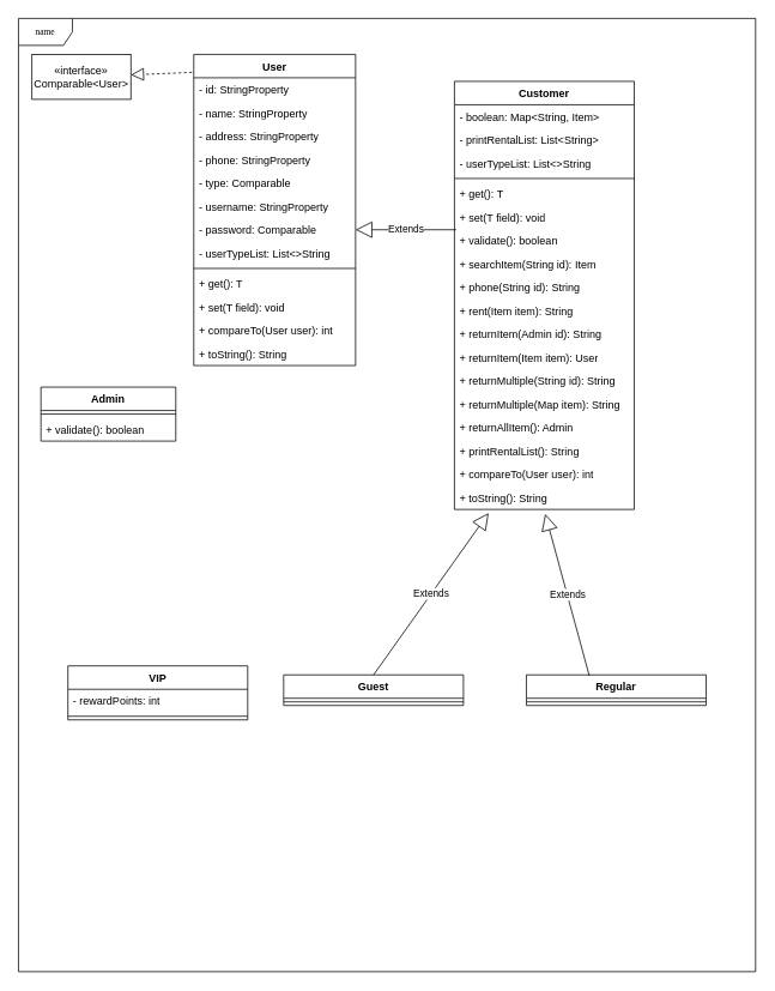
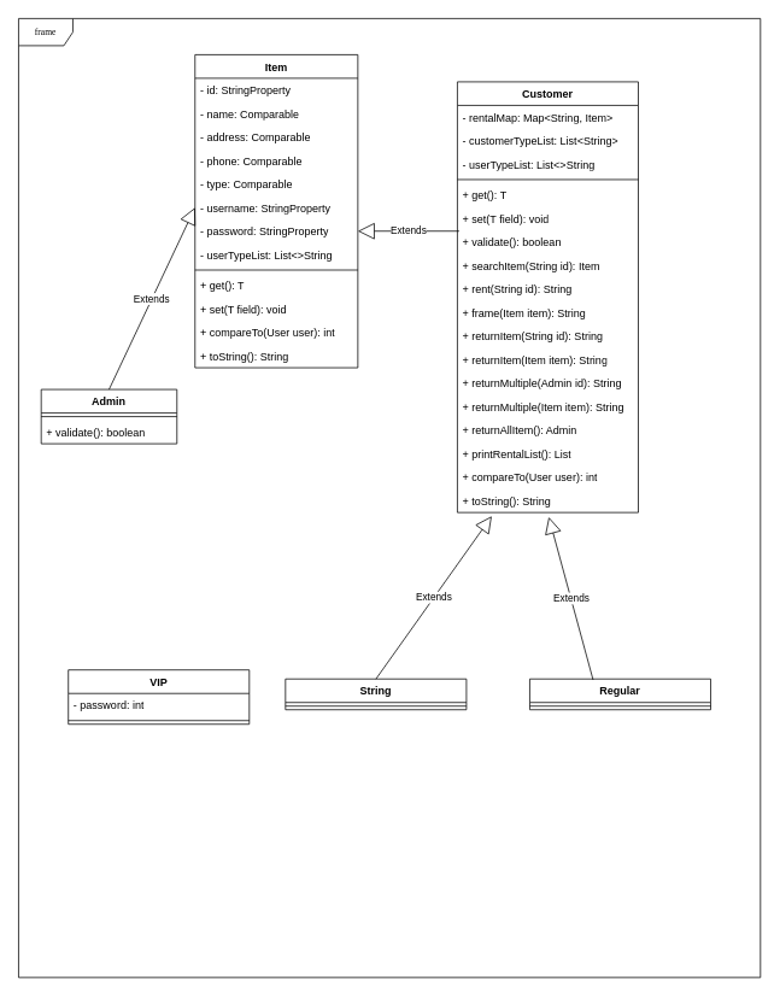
- <mxCell id="2" value="name" style="shape=umlFrame;whiteSpace=wrap;html=1;rounded=0;shadow=0;comic=0;labelBackgroundColor=none;strokeWidth=1;fontFamily=Verdana;fontSize=10;align=center;" vertex="1" parent="1"><mxGeometry x="20" y="20" width="820" height="1060" as="geometry" /></mxCell>
+ <mxCell id="2" value="frame" style="shape=umlFrame;whiteSpace=wrap;html=1;rounded=0;shadow=0;comic=0;labelBackgroundColor=none;strokeWidth=1;fontFamily=Verdana;fontSize=10;align=center;" vertex="1" parent="1"><mxGeometry x="20" y="20" width="820" height="1060" as="geometry" /></mxCell>
- <mxCell id="4" value="User" style="swimlane;fontStyle=1;align=center;verticalAlign=top;childLayout=stackLayout;horizontal=1;startSize=26;horizontalStack=0;resizeParent=1;resizeParentMax=0;resizeLast=0;collapsible=1;marginBottom=0;whiteSpace=wrap;html=1;" vertex="1" parent="1"><mxGeometry x="215" y="60" width="180" height="346" as="geometry" /></mxCell>
+ <mxCell id="4" value="Item" style="swimlane;fontStyle=1;align=center;verticalAlign=top;childLayout=stackLayout;horizontal=1;startSize=26;horizontalStack=0;resizeParent=1;resizeParentMax=0;resizeLast=0;collapsible=1;marginBottom=0;whiteSpace=wrap;html=1;" vertex="1" parent="1"><mxGeometry x="215" y="60" width="180" height="346" as="geometry" /></mxCell>
- <mxCell id="18" value="" style="endArrow=block;dashed=1;endFill=0;endSize=12;html=1;rounded=0;exitX=-0.011;exitY=-0.231;exitDx=0;exitDy=0;exitPerimeter=0;" edge="1" parent="1" source="5" target="3"><mxGeometry width="160" relative="1" as="geometry"><mxPoint x="80" y="600" as="sourcePoint" /><mxPoint x="240" y="600" as="targetPoint" /></mxGeometry></mxCell>
- <mxCell id="3" value="«interface»&lt;br&gt;Comparable&amp;lt;User&amp;gt;" style="html=1;whiteSpace=wrap;" vertex="1" parent="1"><mxGeometry x="35" y="60" width="110" height="50" as="geometry" /></mxCell>
- <mxCell id="6" value="- name: StringProperty" style="text;html=1;strokeColor=none;fillColor=none;align=left;verticalAlign=top;spacingLeft=4;spacingRight=4;whiteSpace=wrap;overflow=hidden;rotatable=0;points=[[0,0.5],[1,0.5]];portConstraint=eastwest;" vertex="1" parent="4"><mxGeometry y="52" width="180" height="26" as="geometry" /></mxCell>
+ <mxCell id="6" value="- name: Comparable" style="text;html=1;strokeColor=none;fillColor=none;align=left;verticalAlign=top;spacingLeft=4;spacingRight=4;whiteSpace=wrap;overflow=hidden;rotatable=0;points=[[0,0.5],[1,0.5]];portConstraint=eastwest;" vertex="1" parent="4"><mxGeometry y="52" width="180" height="26" as="geometry" /></mxCell>
- <mxCell id="20" value="- boolean: Map&amp;lt;String, Item&amp;gt;" style="text;html=1;strokeColor=none;fillColor=none;align=left;verticalAlign=top;spacingLeft=4;spacingRight=4;whiteSpace=wrap;overflow=hidden;rotatable=0;points=[[0,0.5],[1,0.5]];portConstraint=eastwest;" vertex="1" parent="19"><mxGeometry y="26" width="200" height="26" as="geometry" /></mxCell>
+ <mxCell id="20" value="- rentalMap: Map&amp;lt;String, Item&amp;gt;" style="text;html=1;strokeColor=none;fillColor=none;align=left;verticalAlign=top;spacingLeft=4;spacingRight=4;whiteSpace=wrap;overflow=hidden;rotatable=0;points=[[0,0.5],[1,0.5]];portConstraint=eastwest;" vertex="1" parent="19"><mxGeometry y="26" width="200" height="26" as="geometry" /></mxCell>
- <mxCell id="7" value="- address: StringProperty" style="text;html=1;strokeColor=none;fillColor=none;align=left;verticalAlign=top;spacingLeft=4;spacingRight=4;whiteSpace=wrap;overflow=hidden;rotatable=0;points=[[0,0.5],[1,0.5]];portConstraint=eastwest;" vertex="1" parent="4"><mxGeometry y="78" width="180" height="26" as="geometry" /></mxCell>
+ <mxCell id="7" value="- address: Comparable" style="text;html=1;strokeColor=none;fillColor=none;align=left;verticalAlign=top;spacingLeft=4;spacingRight=4;whiteSpace=wrap;overflow=hidden;rotatable=0;points=[[0,0.5],[1,0.5]];portConstraint=eastwest;" vertex="1" parent="4"><mxGeometry y="78" width="180" height="26" as="geometry" /></mxCell>
- <mxCell id="21" value="- printRentalList: List&amp;lt;String&amp;gt;" style="text;html=1;strokeColor=none;fillColor=none;align=left;verticalAlign=top;spacingLeft=4;spacingRight=4;whiteSpace=wrap;overflow=hidden;rotatable=0;points=[[0,0.5],[1,0.5]];portConstraint=eastwest;" vertex="1" parent="19"><mxGeometry y="52" width="200" height="26" as="geometry" /></mxCell>
+ <mxCell id="21" value="- customerTypeList: List&amp;lt;String&amp;gt;" style="text;html=1;strokeColor=none;fillColor=none;align=left;verticalAlign=top;spacingLeft=4;spacingRight=4;whiteSpace=wrap;overflow=hidden;rotatable=0;points=[[0,0.5],[1,0.5]];portConstraint=eastwest;" vertex="1" parent="19"><mxGeometry y="52" width="200" height="26" as="geometry" /></mxCell>
- <mxCell id="8" value="- phone: StringProperty" style="text;html=1;strokeColor=none;fillColor=none;align=left;verticalAlign=top;spacingLeft=4;spacingRight=4;whiteSpace=wrap;overflow=hidden;rotatable=0;points=[[0,0.5],[1,0.5]];portConstraint=eastwest;" vertex="1" parent="4"><mxGeometry y="104" width="180" height="26" as="geometry" /></mxCell>
+ <mxCell id="8" value="- phone: Comparable" style="text;html=1;strokeColor=none;fillColor=none;align=left;verticalAlign=top;spacingLeft=4;spacingRight=4;whiteSpace=wrap;overflow=hidden;rotatable=0;points=[[0,0.5],[1,0.5]];portConstraint=eastwest;" vertex="1" parent="4"><mxGeometry y="104" width="180" height="26" as="geometry" /></mxCell>
- <mxCell id="11" value="- password: Comparable" style="text;html=1;strokeColor=none;fillColor=none;align=left;verticalAlign=top;spacingLeft=4;spacingRight=4;whiteSpace=wrap;overflow=hidden;rotatable=0;points=[[0,0.5],[1,0.5]];portConstraint=eastwest;" vertex="1" parent="4"><mxGeometry y="182" width="180" height="26" as="geometry" /></mxCell>
+ <mxCell id="11" value="- password: StringProperty" style="text;html=1;strokeColor=none;fillColor=none;align=left;verticalAlign=top;spacingLeft=4;spacingRight=4;whiteSpace=wrap;overflow=hidden;rotatable=0;points=[[0,0.5],[1,0.5]];portConstraint=eastwest;" vertex="1" parent="4"><mxGeometry y="182" width="180" height="26" as="geometry" /></mxCell>
- <mxCell id="28" value="+ phone(String id): String" style="text;strokeColor=none;fillColor=none;align=left;verticalAlign=top;spacingLeft=4;spacingRight=4;overflow=hidden;rotatable=0;points=[[0,0.5],[1,0.5]];portConstraint=eastwest;whiteSpace=wrap;html=1;" vertex="1" parent="19"><mxGeometry y="216" width="200" height="26" as="geometry" /></mxCell>
+ <mxCell id="28" value="+ rent(String id): String" style="text;strokeColor=none;fillColor=none;align=left;verticalAlign=top;spacingLeft=4;spacingRight=4;overflow=hidden;rotatable=0;points=[[0,0.5],[1,0.5]];portConstraint=eastwest;whiteSpace=wrap;html=1;" vertex="1" parent="19"><mxGeometry y="216" width="200" height="26" as="geometry" /></mxCell>
+ <mxCell id="48" value="Extends" style="endArrow=block;endSize=16;endFill=0;html=1;rounded=0;exitX=0.5;exitY=0;exitDx=0;exitDy=0;entryX=0;entryY=0.5;entryDx=0;entryDy=0;" edge="1" parent="1" source="38" target="10"><mxGeometry width="160" relative="1" as="geometry"><mxPoint x="345" y="520" as="sourcePoint" /><mxPoint x="505" y="520" as="targetPoint" /></mxGeometry></mxCell>
- <mxCell id="29" value="+ rent(Item item): String" style="text;strokeColor=none;fillColor=none;align=left;verticalAlign=top;spacingLeft=4;spacingRight=4;overflow=hidden;rotatable=0;points=[[0,0.5],[1,0.5]];portConstraint=eastwest;whiteSpace=wrap;html=1;" vertex="1" parent="19"><mxGeometry y="242" width="200" height="26" as="geometry" /></mxCell>
+ <mxCell id="29" value="+ frame(Item item): String" style="text;strokeColor=none;fillColor=none;align=left;verticalAlign=top;spacingLeft=4;spacingRight=4;overflow=hidden;rotatable=0;points=[[0,0.5],[1,0.5]];portConstraint=eastwest;whiteSpace=wrap;html=1;" vertex="1" parent="19"><mxGeometry y="242" width="200" height="26" as="geometry" /></mxCell>
- <mxCell id="30" value="+ returnItem(Admin id): String" style="text;strokeColor=none;fillColor=none;align=left;verticalAlign=top;spacingLeft=4;spacingRight=4;overflow=hidden;rotatable=0;points=[[0,0.5],[1,0.5]];portConstraint=eastwest;whiteSpace=wrap;html=1;" vertex="1" parent="19"><mxGeometry y="268" width="200" height="26" as="geometry" /></mxCell>
+ <mxCell id="30" value="+ returnItem(String id): String" style="text;strokeColor=none;fillColor=none;align=left;verticalAlign=top;spacingLeft=4;spacingRight=4;overflow=hidden;rotatable=0;points=[[0,0.5],[1,0.5]];portConstraint=eastwest;whiteSpace=wrap;html=1;" vertex="1" parent="19"><mxGeometry y="268" width="200" height="26" as="geometry" /></mxCell>
- <mxCell id="31" value="+ returnItem(Item item): User" style="text;strokeColor=none;fillColor=none;align=left;verticalAlign=top;spacingLeft=4;spacingRight=4;overflow=hidden;rotatable=0;points=[[0,0.5],[1,0.5]];portConstraint=eastwest;whiteSpace=wrap;html=1;" vertex="1" parent="19"><mxGeometry y="294" width="200" height="26" as="geometry" /></mxCell>
+ <mxCell id="31" value="+ returnItem(Item item): String" style="text;strokeColor=none;fillColor=none;align=left;verticalAlign=top;spacingLeft=4;spacingRight=4;overflow=hidden;rotatable=0;points=[[0,0.5],[1,0.5]];portConstraint=eastwest;whiteSpace=wrap;html=1;" vertex="1" parent="19"><mxGeometry y="294" width="200" height="26" as="geometry" /></mxCell>
- <mxCell id="32" value="+ returnMultiple(String id): String" style="text;strokeColor=none;fillColor=none;align=left;verticalAlign=top;spacingLeft=4;spacingRight=4;overflow=hidden;rotatable=0;points=[[0,0.5],[1,0.5]];portConstraint=eastwest;whiteSpace=wrap;html=1;" vertex="1" parent="19"><mxGeometry y="320" width="200" height="26" as="geometry" /></mxCell>
+ <mxCell id="32" value="+ returnMultiple(Admin id): String" style="text;strokeColor=none;fillColor=none;align=left;verticalAlign=top;spacingLeft=4;spacingRight=4;overflow=hidden;rotatable=0;points=[[0,0.5],[1,0.5]];portConstraint=eastwest;whiteSpace=wrap;html=1;" vertex="1" parent="19"><mxGeometry y="320" width="200" height="26" as="geometry" /></mxCell>
- <mxCell id="33" value="+ returnMultiple(Map item): String" style="text;strokeColor=none;fillColor=none;align=left;verticalAlign=top;spacingLeft=4;spacingRight=4;overflow=hidden;rotatable=0;points=[[0,0.5],[1,0.5]];portConstraint=eastwest;whiteSpace=wrap;html=1;" vertex="1" parent="19"><mxGeometry y="346" width="200" height="26" as="geometry" /></mxCell>
+ <mxCell id="33" value="+ returnMultiple(Item item): String" style="text;strokeColor=none;fillColor=none;align=left;verticalAlign=top;spacingLeft=4;spacingRight=4;overflow=hidden;rotatable=0;points=[[0,0.5],[1,0.5]];portConstraint=eastwest;whiteSpace=wrap;html=1;" vertex="1" parent="19"><mxGeometry y="346" width="200" height="26" as="geometry" /></mxCell>
- <mxCell id="35" value="+ printRentalList(): String" style="text;strokeColor=none;fillColor=none;align=left;verticalAlign=top;spacingLeft=4;spacingRight=4;overflow=hidden;rotatable=0;points=[[0,0.5],[1,0.5]];portConstraint=eastwest;whiteSpace=wrap;html=1;" vertex="1" parent="19"><mxGeometry y="398" width="200" height="26" as="geometry" /></mxCell>
+ <mxCell id="35" value="+ printRentalList(): List" style="text;strokeColor=none;fillColor=none;align=left;verticalAlign=top;spacingLeft=4;spacingRight=4;overflow=hidden;rotatable=0;points=[[0,0.5],[1,0.5]];portConstraint=eastwest;whiteSpace=wrap;html=1;" vertex="1" parent="19"><mxGeometry y="398" width="200" height="26" as="geometry" /></mxCell>
- <mxCell id="44" value="Guest" style="swimlane;fontStyle=1;align=center;verticalAlign=top;childLayout=stackLayout;horizontal=1;startSize=26;horizontalStack=0;resizeParent=1;resizeParentMax=0;resizeLast=0;collapsible=1;marginBottom=0;whiteSpace=wrap;html=1;" vertex="1" parent="1"><mxGeometry x="315" y="750" width="200" height="34" as="geometry" /></mxCell>
+ <mxCell id="44" value="String" style="swimlane;fontStyle=1;align=center;verticalAlign=top;childLayout=stackLayout;horizontal=1;startSize=26;horizontalStack=0;resizeParent=1;resizeParentMax=0;resizeLast=0;collapsible=1;marginBottom=0;whiteSpace=wrap;html=1;" vertex="1" parent="1"><mxGeometry x="315" y="750" width="200" height="34" as="geometry" /></mxCell>
- <mxCell id="42" value="- rewardPoints: int" style="text;html=1;strokeColor=none;fillColor=none;align=left;verticalAlign=top;spacingLeft=4;spacingRight=4;whiteSpace=wrap;overflow=hidden;rotatable=0;points=[[0,0.5],[1,0.5]];portConstraint=eastwest;" vertex="1" parent="41"><mxGeometry y="26" width="200" height="26" as="geometry" /></mxCell>
+ <mxCell id="42" value="- password: int" style="text;html=1;strokeColor=none;fillColor=none;align=left;verticalAlign=top;spacingLeft=4;spacingRight=4;whiteSpace=wrap;overflow=hidden;rotatable=0;points=[[0,0.5],[1,0.5]];portConstraint=eastwest;" vertex="1" parent="41"><mxGeometry y="26" width="200" height="26" as="geometry" /></mxCell>
